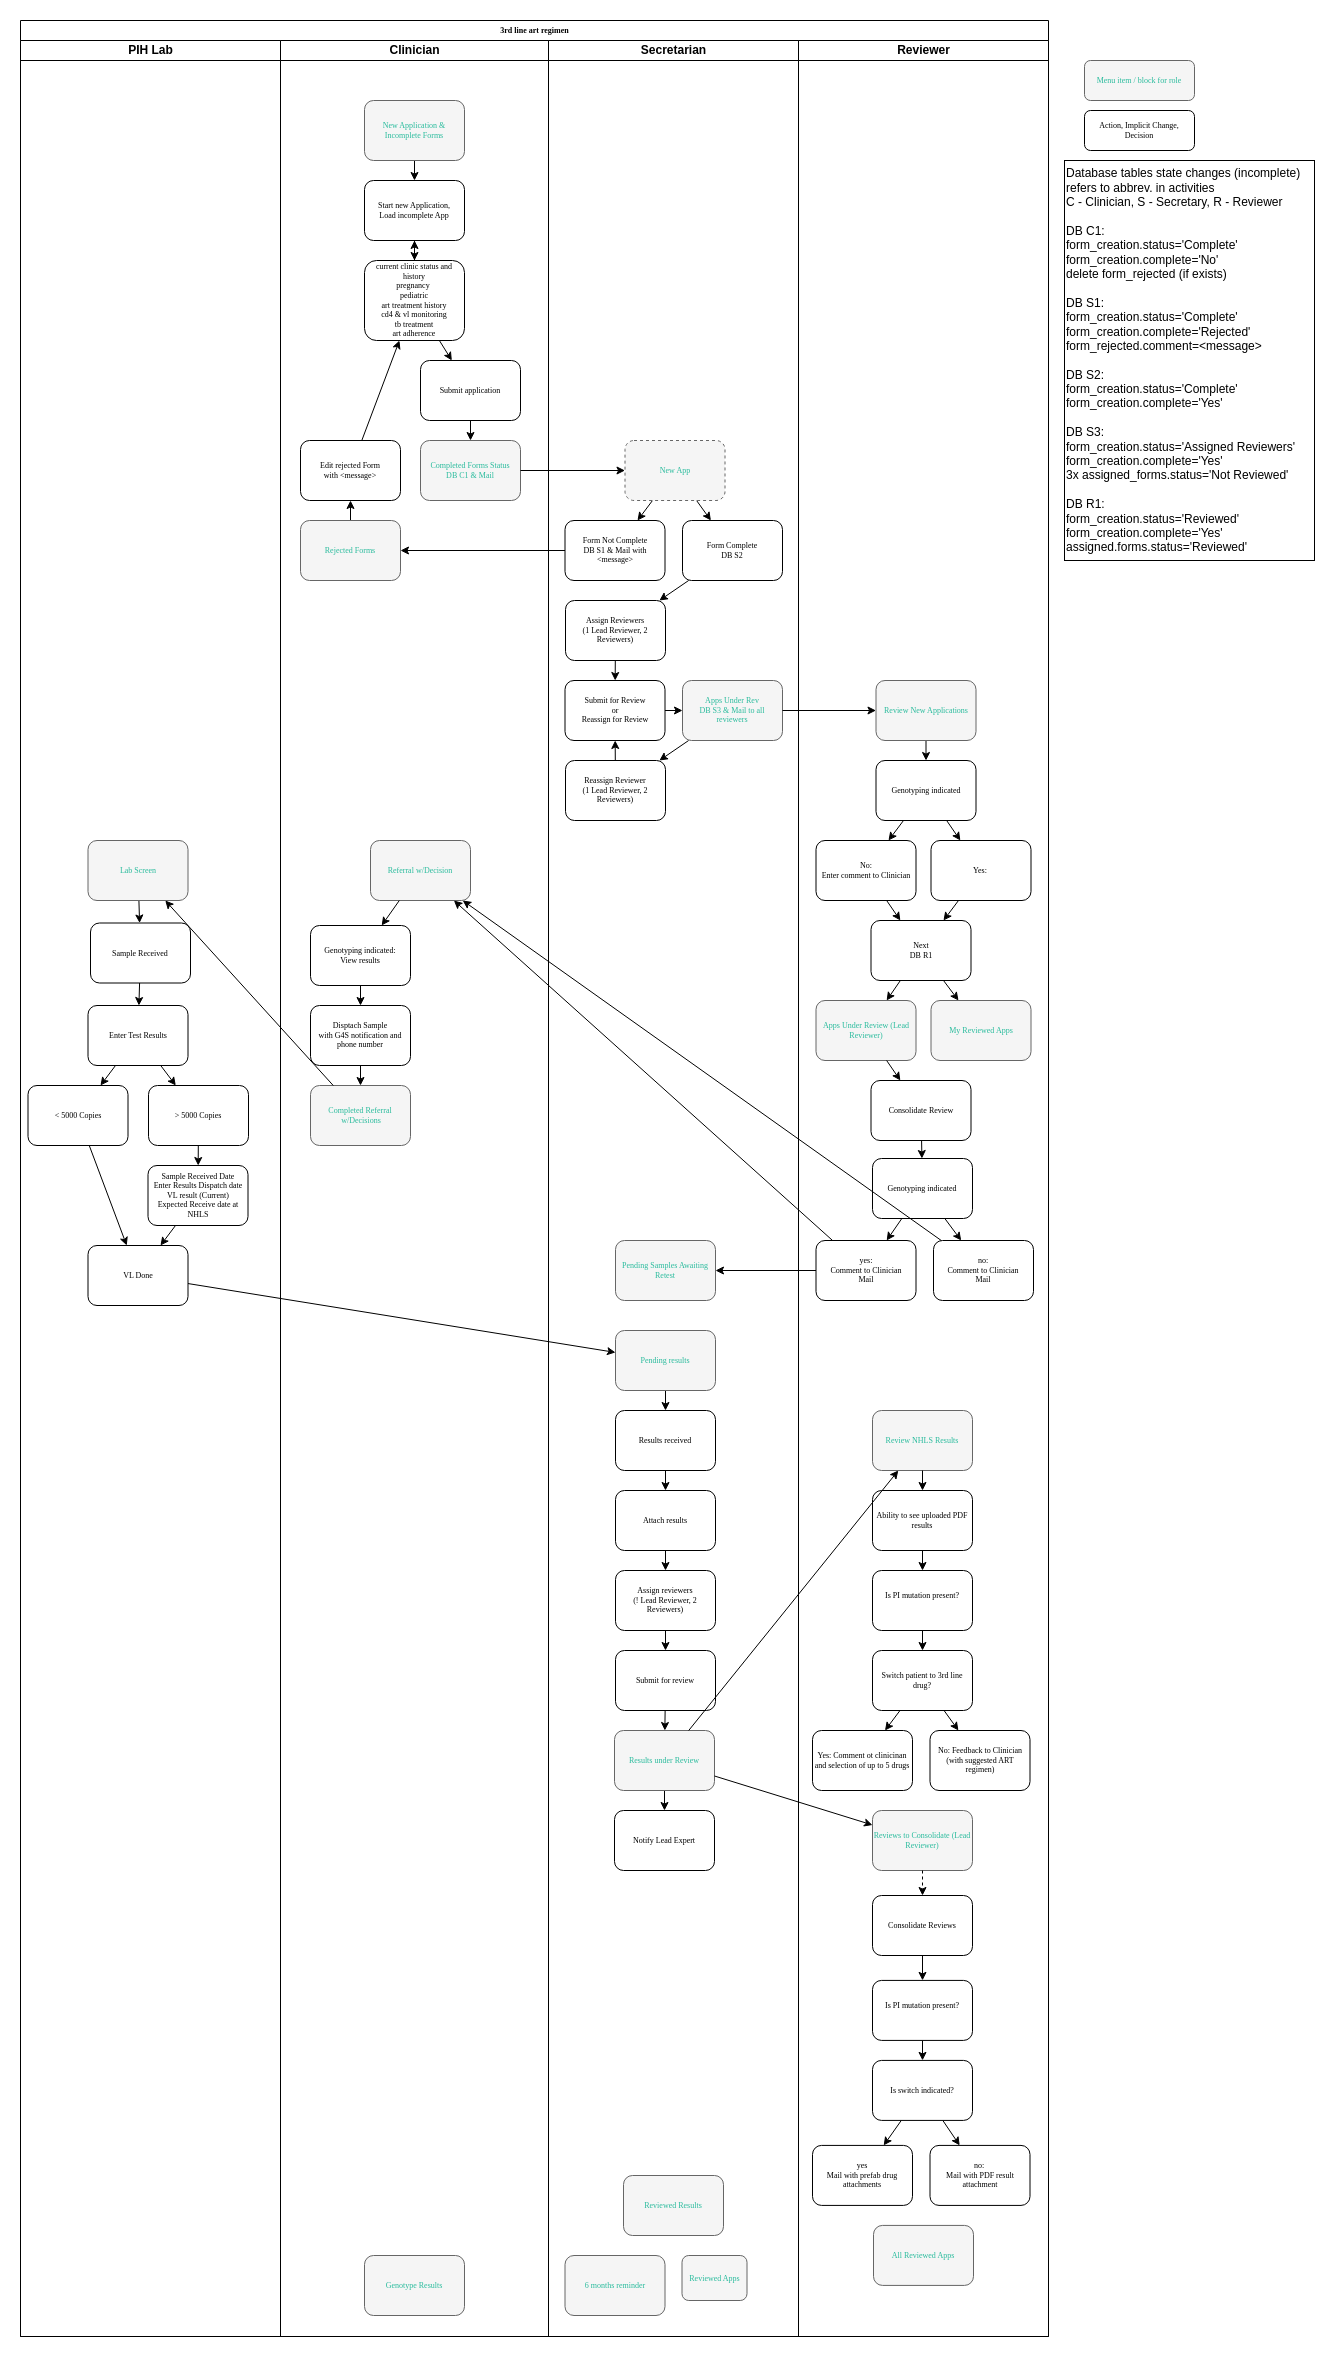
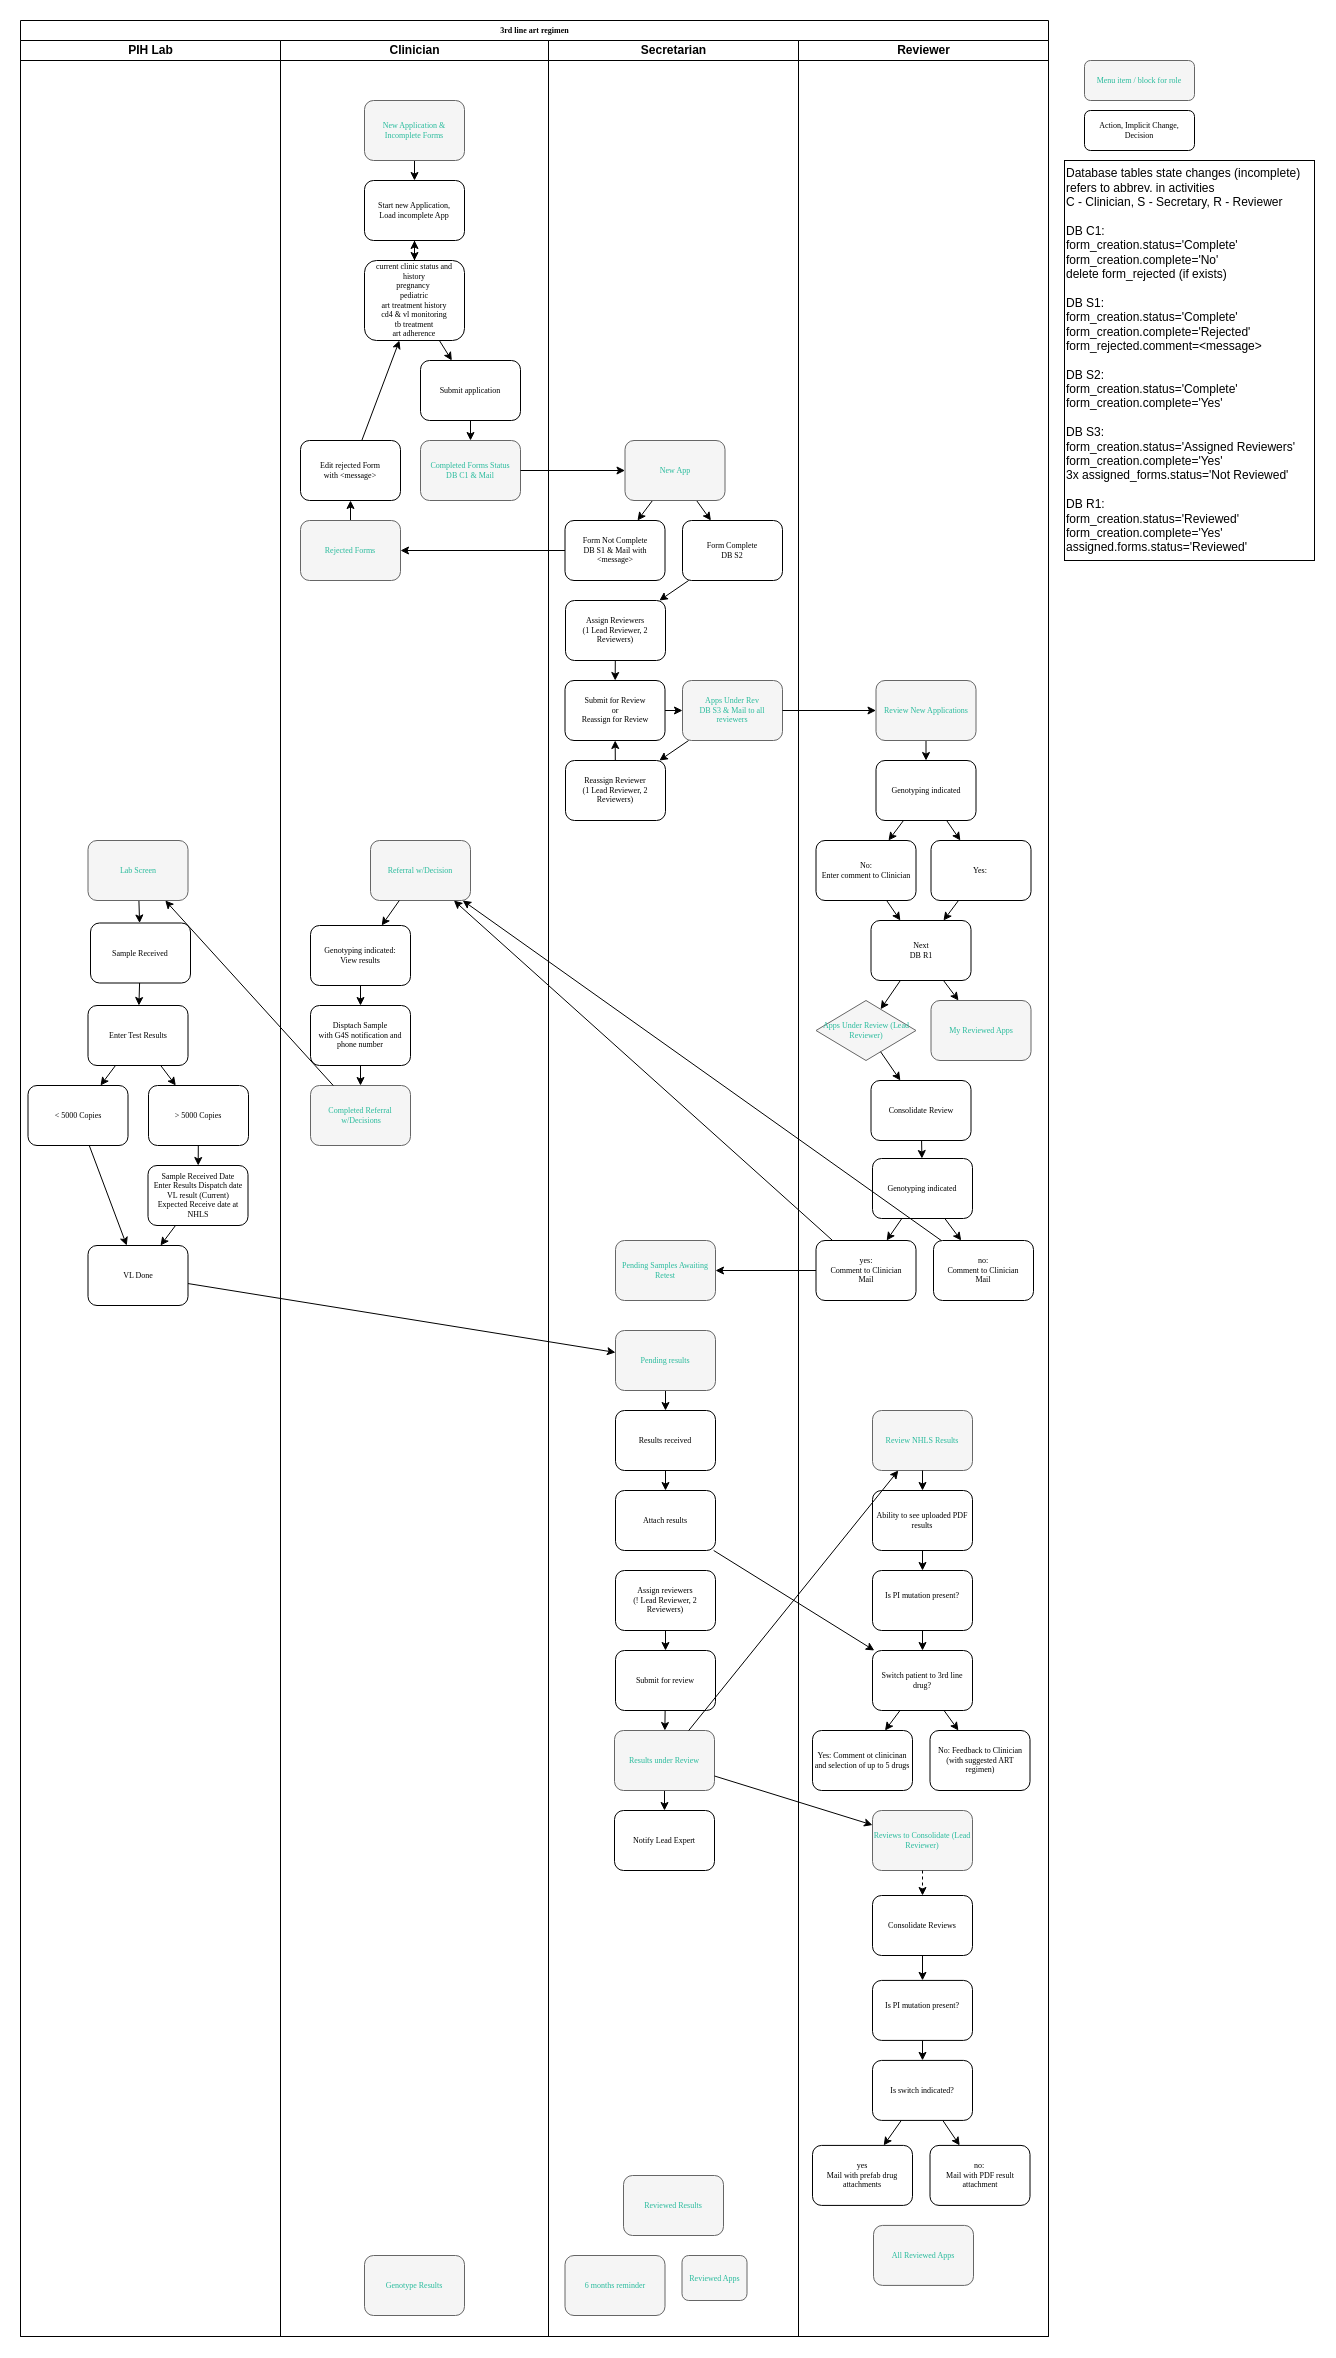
- <mxCell id="52" value="&lt;div&gt;New App&lt;/div&gt;" style="rounded=1;whiteSpace=wrap;html=1;shadow=0;labelBackgroundColor=none;strokeColor=#666666;strokeWidth=1;fillColor=#f5f5f5;fontFamily=Verdana;fontSize=8;fontColor=#28BB9C;align=center;dashed=1;" vertex="1" parent="49"><mxGeometry x="76.5" y="400" width="100" height="60" as="geometry" /></mxCell>
+ <mxCell id="52" value="&lt;div&gt;New App&lt;/div&gt;" style="rounded=1;whiteSpace=wrap;html=1;shadow=0;labelBackgroundColor=none;strokeColor=#666666;strokeWidth=1;fillColor=#f5f5f5;fontFamily=Verdana;fontSize=8;fontColor=#28BB9C;align=center;" vertex="1" parent="49"><mxGeometry x="76.5" y="400" width="100" height="60" as="geometry" /></mxCell>
- <mxCell id="92" value="Apps Under Review (Lead Reviewer)&lt;br&gt;" style="rounded=1;whiteSpace=wrap;html=1;shadow=0;labelBackgroundColor=none;strokeColor=#666666;strokeWidth=1;fillColor=#f5f5f5;fontFamily=Verdana;fontSize=8;fontColor=#28BB9C;align=center;" vertex="1" parent="81"><mxGeometry x="17.5" y="960" width="100" height="60" as="geometry" /></mxCell>
+ <mxCell id="92" value="Apps Under Review (Lead Reviewer)&lt;br&gt;" style="rhombus;whiteSpace=wrap;html=1;shadow=0;labelBackgroundColor=none;strokeColor=#666666;strokeWidth=1;fillColor=#f5f5f5;fontFamily=Verdana;fontSize=8;fontColor=#28BB9C;align=center;" vertex="1" parent="81"><mxGeometry x="17.5" y="960" width="100" height="60" as="geometry" /></mxCell>
- <mxCell id="76" value="" style="rounded=0;orthogonalLoop=1;jettySize=auto;html=1;" edge="1" parent="49" source="66" target="67"><mxGeometry relative="1" as="geometry" /></mxCell>
+ <mxCell id="76" value="" style="rounded=0;orthogonalLoop=1;jettySize=auto;html=1;" edge="1" parent="49" source="66" target="104"><mxGeometry relative="1" as="geometry" /></mxCell>
